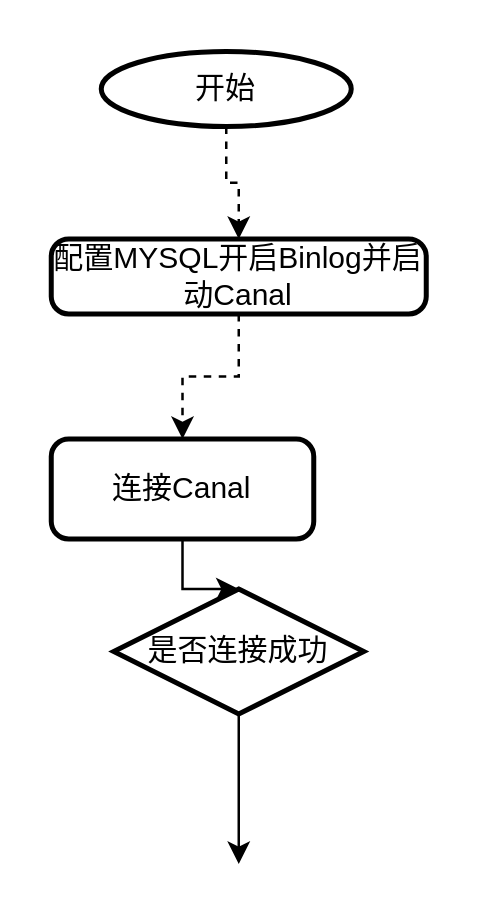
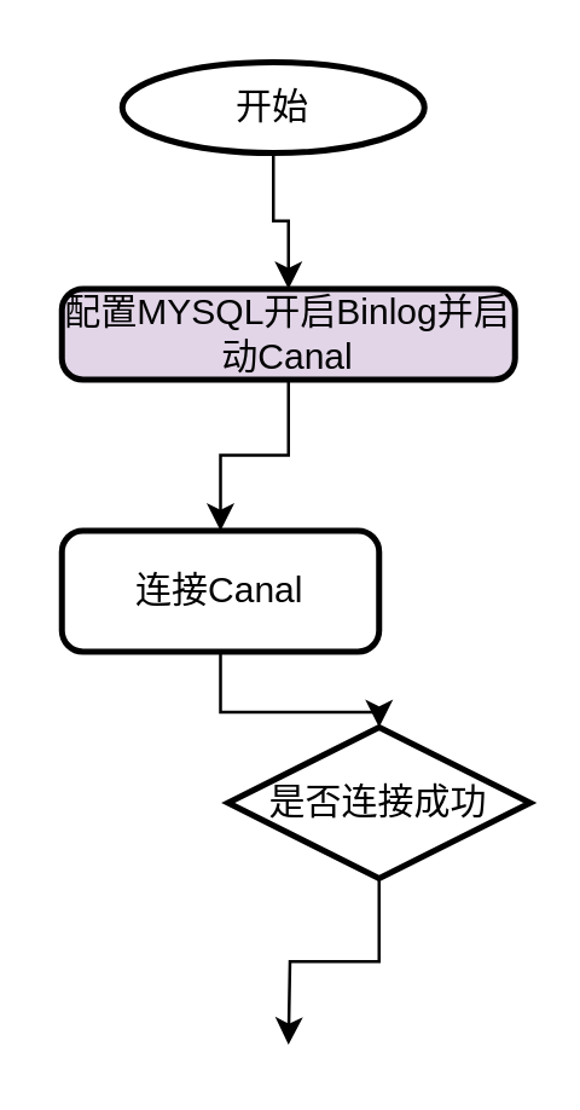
- <mxCell id="2" style="edgeStyle=orthogonalEdgeStyle;rounded=0;orthogonalLoop=1;jettySize=auto;html=1;exitX=0.5;exitY=1;exitDx=0;exitDy=0;exitPerimeter=0;dashed=1;" edge="1" parent="1" source="3" target="5"><mxGeometry relative="1" as="geometry" /></mxCell>
+ <mxCell id="2" style="edgeStyle=orthogonalEdgeStyle;rounded=0;orthogonalLoop=1;jettySize=auto;html=1;exitX=0.5;exitY=1;exitDx=0;exitDy=0;exitPerimeter=0;" edge="1" parent="1" source="3" target="5"><mxGeometry relative="1" as="geometry" /></mxCell>
- <mxCell id="5" value="配置MYSQL开启Binlog并启动Canal" style="rounded=1;whiteSpace=wrap;html=1;absoluteArcSize=1;arcSize=14;strokeWidth=2;" vertex="1" parent="1"><mxGeometry x="20" y="95" width="150" height="30" as="geometry" /></mxCell>
+ <mxCell id="5" value="配置MYSQL开启Binlog并启动Canal" style="rounded=1;whiteSpace=wrap;html=1;absoluteArcSize=1;arcSize=14;strokeWidth=2;fillColor=#e1d5e7;" vertex="1" parent="1"><mxGeometry x="20" y="95" width="150" height="30" as="geometry" /></mxCell>
- <mxCell id="4" style="edgeStyle=orthogonalEdgeStyle;rounded=0;orthogonalLoop=1;jettySize=auto;html=1;exitX=0.5;exitY=1;exitDx=0;exitDy=0;dashed=1;" edge="1" parent="1" source="5" target="7"><mxGeometry relative="1" as="geometry" /></mxCell>
+ <mxCell id="4" style="edgeStyle=orthogonalEdgeStyle;rounded=0;orthogonalLoop=1;jettySize=auto;html=1;exitX=0.5;exitY=1;exitDx=0;exitDy=0;" edge="1" parent="1" source="5" target="7"><mxGeometry relative="1" as="geometry" /></mxCell>
- <mxCell id="9" value="是否连接成功" style="strokeWidth=2;html=1;shape=mxgraph.flowchart.decision;whiteSpace=wrap;" vertex="1" parent="1"><mxGeometry x="45" y="235" width="100" height="50" as="geometry" /></mxCell>
+ <mxCell id="9" value="是否连接成功" style="strokeWidth=2;html=1;shape=mxgraph.flowchart.decision;whiteSpace=wrap;" vertex="1" parent="1"><mxGeometry x="75" y="240" width="100" height="50" as="geometry" /></mxCell>
